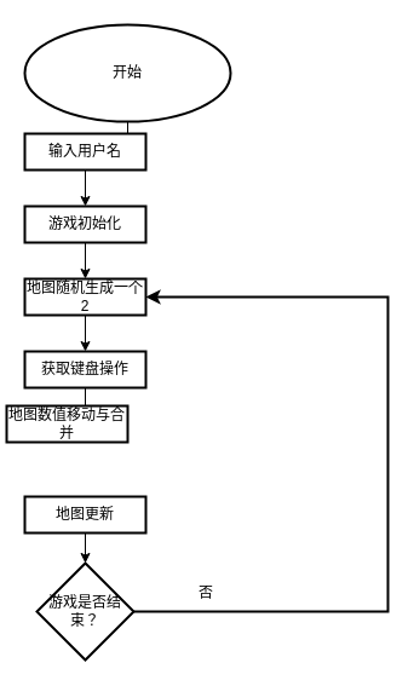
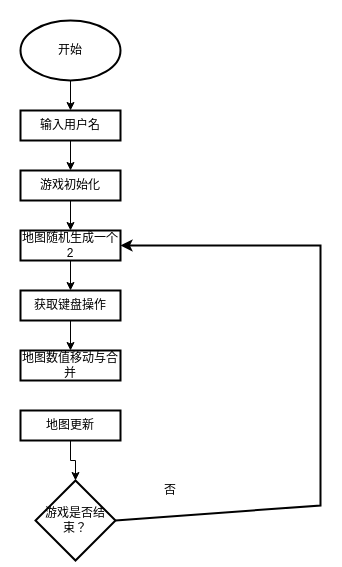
- <mxCell id="3" value="开始" style="strokeWidth=2;html=1;shape=mxgraph.flowchart.start_1;whiteSpace=wrap;" vertex="1" parent="1"><mxGeometry x="20" y="20" width="170" height="80" as="geometry" /></mxCell>
+ <mxCell id="3" value="开始" style="strokeWidth=2;html=1;shape=mxgraph.flowchart.start_1;whiteSpace=wrap;" vertex="1" parent="1"><mxGeometry x="20" y="20" width="100" height="60" as="geometry" /></mxCell>
- <mxCell id="12" value="地图数值移动与合并" style="whiteSpace=wrap;html=1;strokeWidth=2;" vertex="1" parent="1"><mxGeometry x="5" y="335" width="100" height="30" as="geometry" /></mxCell>
+ <mxCell id="12" value="地图数值移动与合并" style="whiteSpace=wrap;html=1;strokeWidth=2;" vertex="1" parent="1"><mxGeometry x="20" y="350" width="100" height="30" as="geometry" /></mxCell>
- <mxCell id="15" value="游戏是否结束？" style="rhombus;whiteSpace=wrap;html=1;strokeWidth=2;" vertex="1" parent="1"><mxGeometry x="30" y="465" width="80" height="80" as="geometry" /></mxCell>
+ <mxCell id="15" value="游戏是否结束？" style="rhombus;whiteSpace=wrap;html=1;strokeWidth=2;" vertex="1" parent="1"><mxGeometry x="35" y="480" width="80" height="80" as="geometry" /></mxCell>
